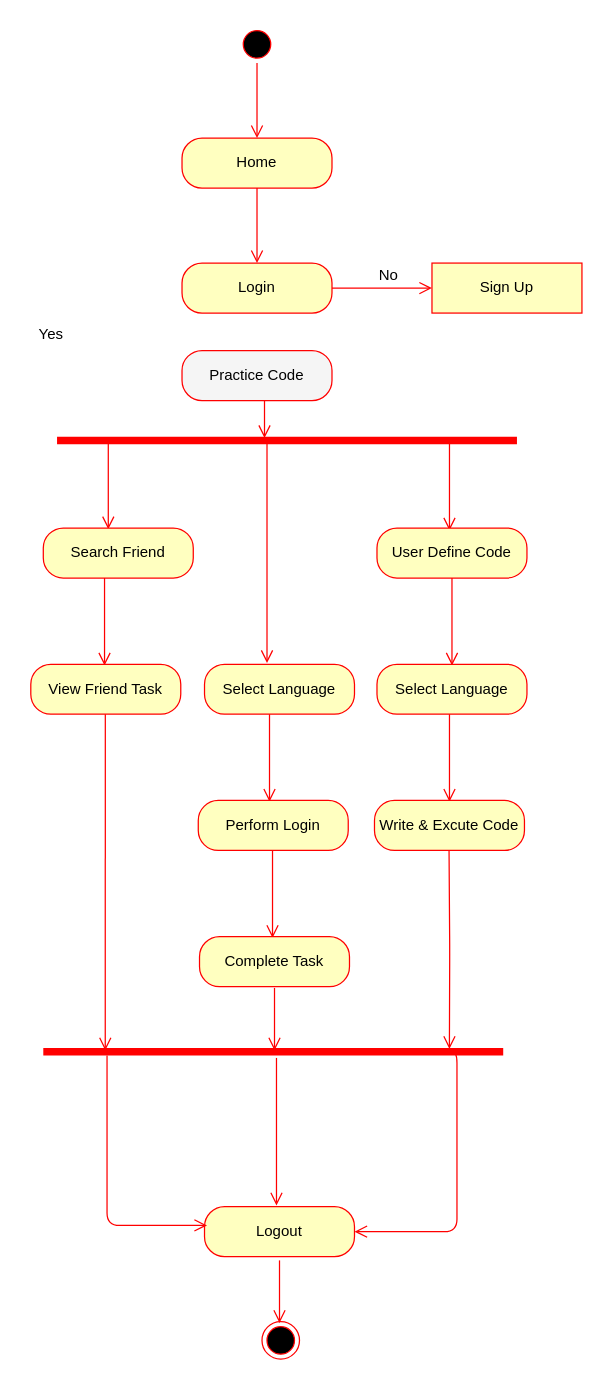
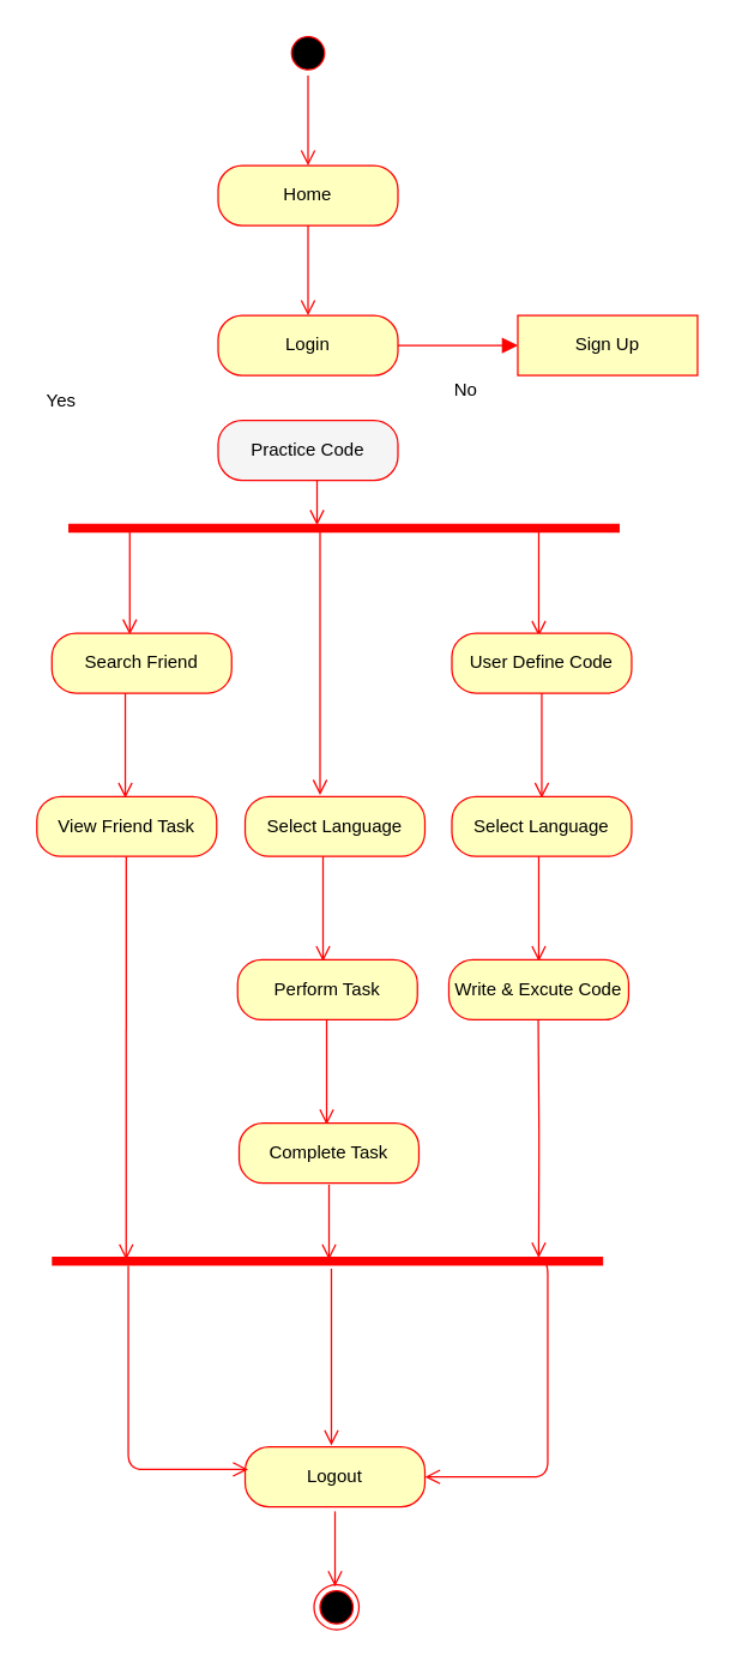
- <mxCell id="10" value="No" style="text;html=1;align=center;verticalAlign=middle;resizable=0;points=[];autosize=1;" parent="1" vertex="1"><mxGeometry x="295" y="210" width="30" height="20" as="geometry" /></mxCell>
+ <mxCell id="10" value="No" style="text;html=1;align=center;verticalAlign=middle;resizable=0;points=[];autosize=1;" parent="1" vertex="1"><mxGeometry x="295" y="250" width="30" height="20" as="geometry" /></mxCell>
- <mxCell id="8" value="" style="edgeStyle=orthogonalEdgeStyle;html=1;verticalAlign=bottom;endArrow=open;endSize=8;strokeColor=#ff0000;entryX=0;entryY=0.5;entryDx=0;entryDy=0;exitX=1;exitY=0.5;exitDx=0;exitDy=0;" parent="1" source="6" target="7" edge="1"><mxGeometry relative="1" as="geometry"><mxPoint x="215" y="220" as="targetPoint" /><mxPoint x="215" y="160" as="sourcePoint" /></mxGeometry></mxCell>
+ <mxCell id="8" value="" style="edgeStyle=orthogonalEdgeStyle;html=1;verticalAlign=bottom;endArrow=block;endSize=8;strokeColor=#ff0000;entryX=0;entryY=0.5;entryDx=0;entryDy=0;exitX=1;exitY=0.5;exitDx=0;exitDy=0;" parent="1" source="6" target="7" edge="1"><mxGeometry relative="1" as="geometry"><mxPoint x="215" y="220" as="targetPoint" /><mxPoint x="215" y="160" as="sourcePoint" /></mxGeometry></mxCell>
- <mxCell id="25" value="Perform Login" style="rounded=1;whiteSpace=wrap;html=1;arcSize=40;fontColor=#000000;fillColor=#ffffc0;strokeColor=#ff0000;" parent="1" vertex="1"><mxGeometry x="158" y="640" width="120" height="40" as="geometry" /></mxCell>
+ <mxCell id="25" value="Perform Task" style="rounded=1;whiteSpace=wrap;html=1;arcSize=40;fontColor=#000000;fillColor=#ffffc0;strokeColor=#ff0000;" parent="1" vertex="1"><mxGeometry x="158" y="640" width="120" height="40" as="geometry" /></mxCell>
